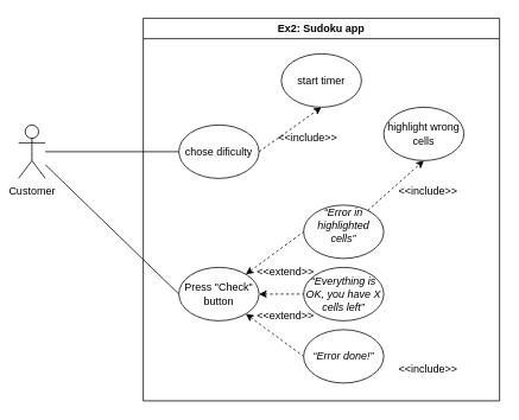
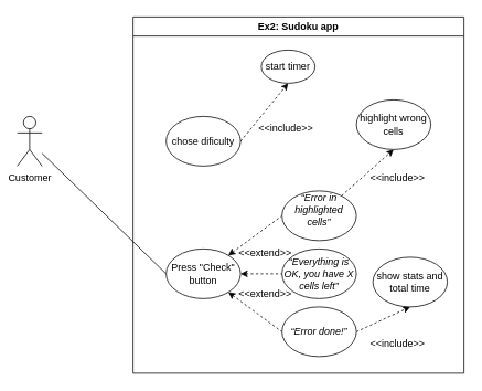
- <mxCell id="23" value="start timer" style="ellipse;whiteSpace=wrap;html=1;" vertex="1" parent="5"><mxGeometry x="155" y="40" width="90" height="60" as="geometry" /></mxCell>
+ <mxCell id="23" value="start timer" style="ellipse;whiteSpace=wrap;html=1;" vertex="1" parent="5"><mxGeometry x="155" y="40" width="65" height="40" as="geometry" /></mxCell>
- <mxCell id="2" style="rounded=0;orthogonalLoop=1;jettySize=auto;html=1;entryX=0;entryY=0.5;entryDx=0;entryDy=0;endArrow=none;endFill=0;" parent="1" source="4" target="7" edge="1"><mxGeometry relative="1" as="geometry" /></mxCell>
+ <mxCell id="21" value="show stats and total time" style="ellipse;whiteSpace=wrap;html=1;" parent="5" vertex="1"><mxGeometry x="290" y="290" width="90" height="60" as="geometry" /></mxCell>
+ <mxCell id="15" style="rounded=0;orthogonalLoop=1;jettySize=auto;html=1;entryX=0.5;entryY=1;entryDx=0;entryDy=0;dashed=1;exitX=1;exitY=0.5;exitDx=0;exitDy=0;" parent="5" source="16" target="21" edge="1"><mxGeometry relative="1" as="geometry" /></mxCell>
